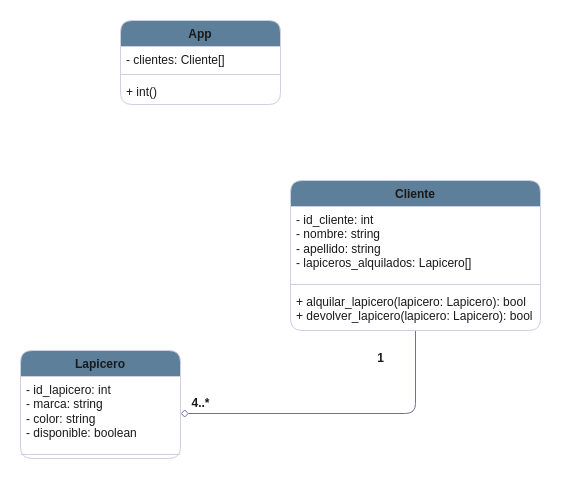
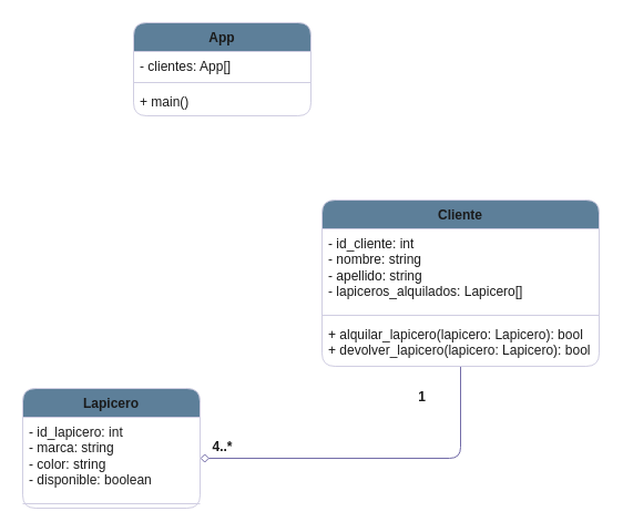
- <mxCell id="11" value="- clientes: Cliente[]" style="text;strokeColor=none;fillColor=none;align=left;verticalAlign=top;spacingLeft=4;spacingRight=4;overflow=hidden;rotatable=0;points=[[0,0.5],[1,0.5]];portConstraint=eastwest;whiteSpace=wrap;labelBackgroundColor=none;fontColor=#1A1A1A;rounded=1;" vertex="1" parent="10"><mxGeometry y="26" width="160" height="24" as="geometry" /></mxCell>
+ <mxCell id="11" value="- clientes: App[]" style="text;strokeColor=none;fillColor=none;align=left;verticalAlign=top;spacingLeft=4;spacingRight=4;overflow=hidden;rotatable=0;points=[[0,0.5],[1,0.5]];portConstraint=eastwest;whiteSpace=wrap;labelBackgroundColor=none;fontColor=#1A1A1A;rounded=1;" vertex="1" parent="10"><mxGeometry y="26" width="160" height="24" as="geometry" /></mxCell>
- <mxCell id="13" value="+ int()&#10;" style="text;strokeColor=none;fillColor=none;align=left;verticalAlign=top;spacingLeft=4;spacingRight=4;overflow=hidden;rotatable=0;points=[[0,0.5],[1,0.5]];portConstraint=eastwest;whiteSpace=wrap;labelBackgroundColor=none;fontColor=#1A1A1A;rounded=1;" vertex="1" parent="10"><mxGeometry y="58" width="160" height="26" as="geometry" /></mxCell>
+ <mxCell id="13" value="+ main()&#10;" style="text;strokeColor=none;fillColor=none;align=left;verticalAlign=top;spacingLeft=4;spacingRight=4;overflow=hidden;rotatable=0;points=[[0,0.5],[1,0.5]];portConstraint=eastwest;whiteSpace=wrap;labelBackgroundColor=none;fontColor=#1A1A1A;rounded=1;" vertex="1" parent="10"><mxGeometry y="58" width="160" height="26" as="geometry" /></mxCell>
